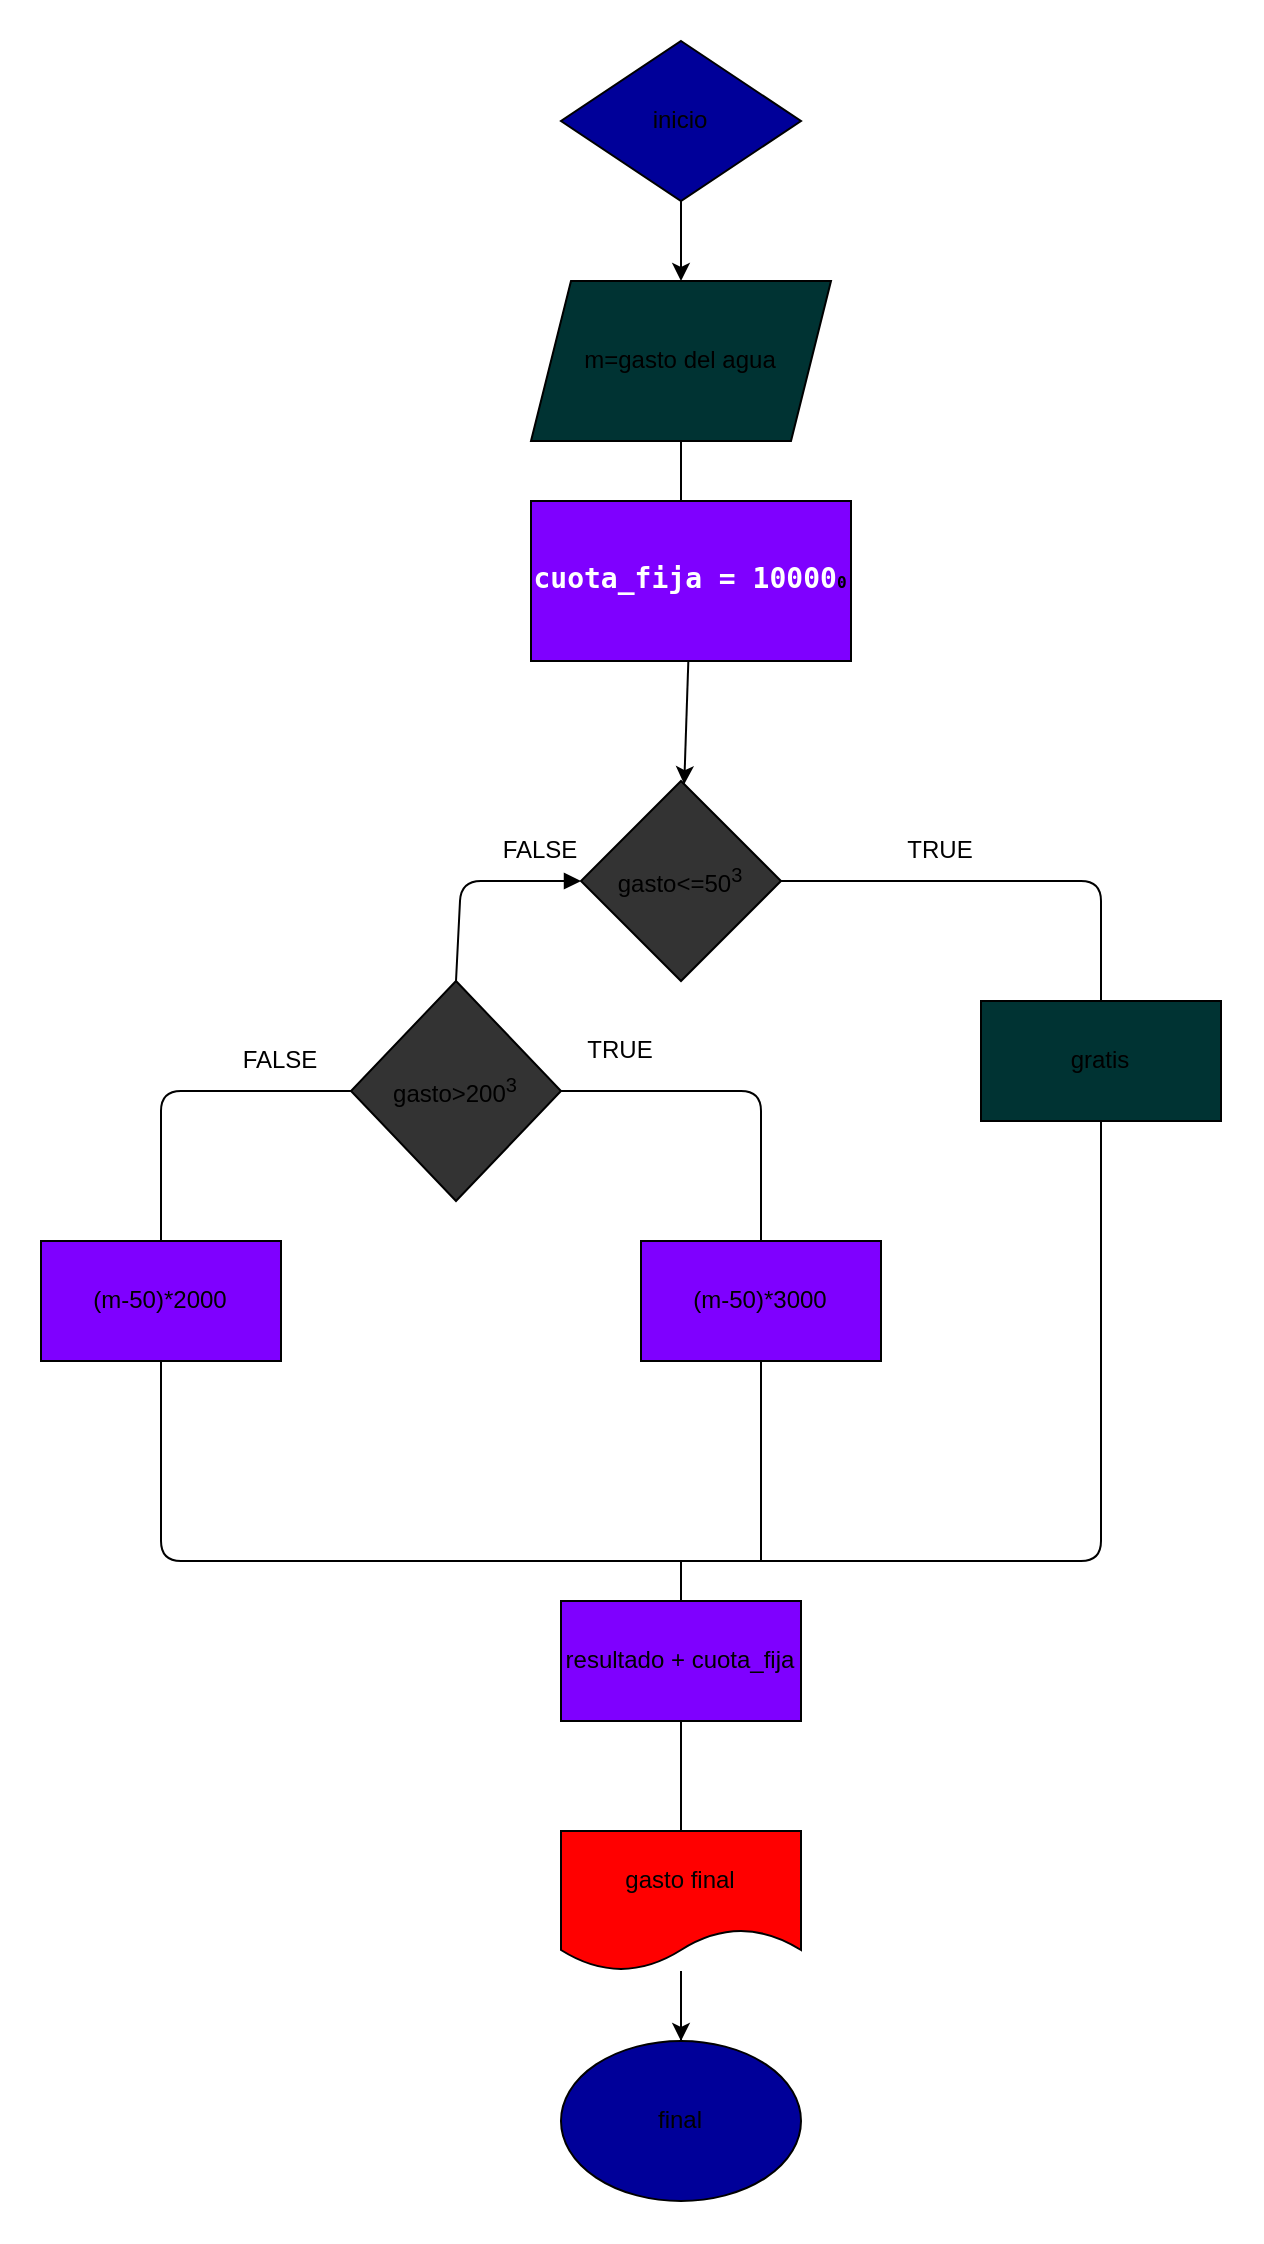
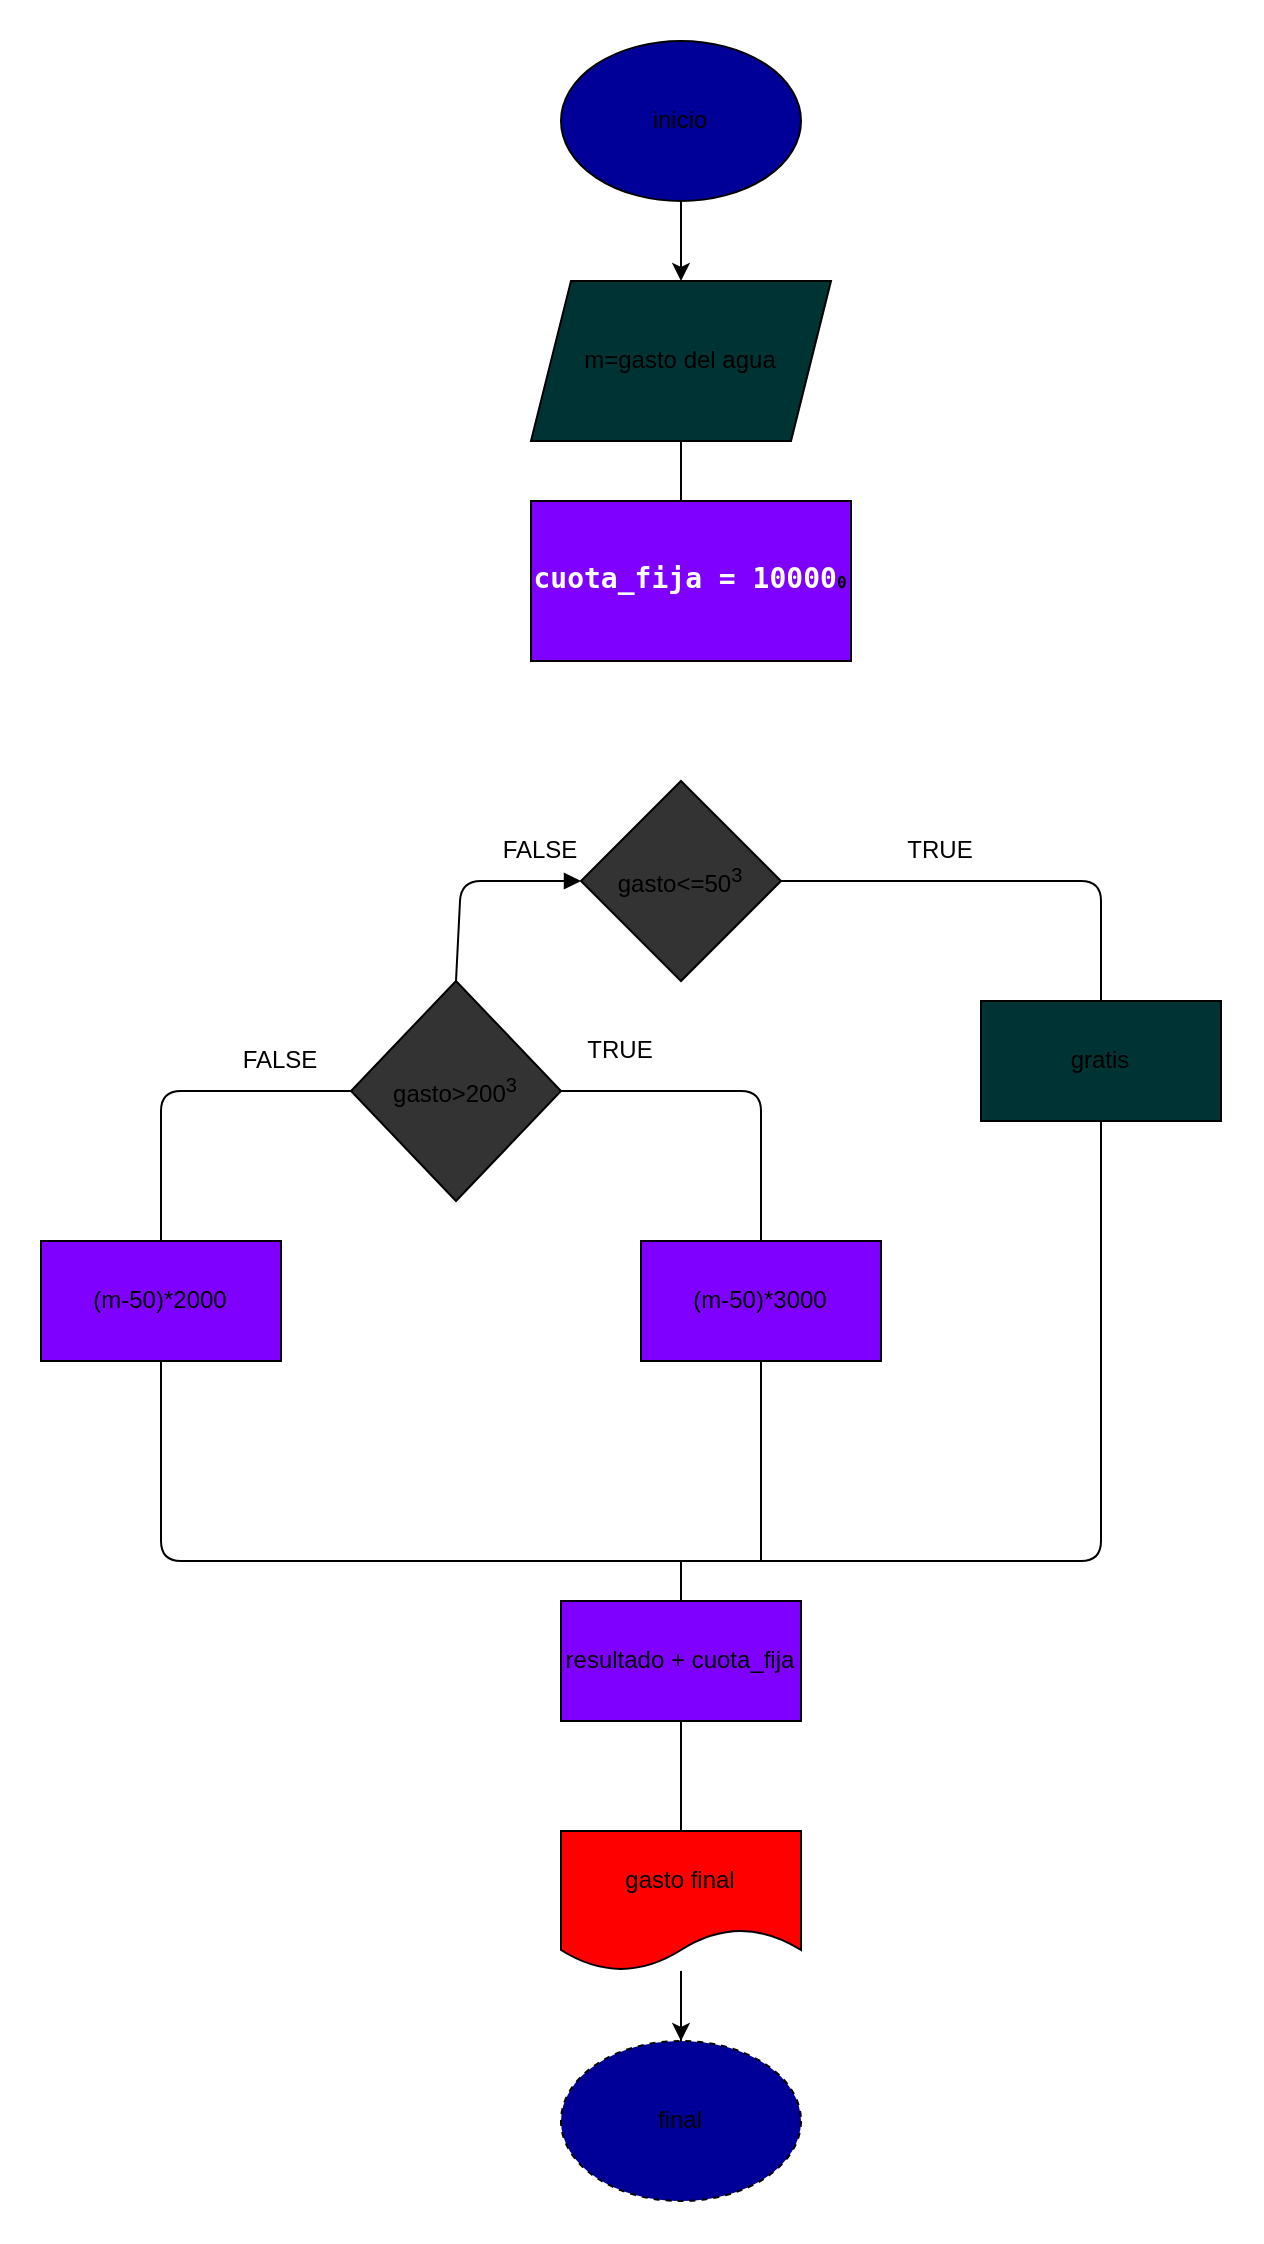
- <mxCell id="3" value="inicio" style="rhombus;whiteSpace=wrap;html=1;fillColor=#000099;" parent="1" vertex="1"><mxGeometry x="280" y="20" width="120" height="80" as="geometry" /></mxCell>
+ <mxCell id="3" value="inicio" style="ellipse;whiteSpace=wrap;html=1;fillColor=#000099;" parent="1" vertex="1"><mxGeometry x="280" y="20" width="120" height="80" as="geometry" /></mxCell>
- <mxCell id="25" value="" style="edgeStyle=none;html=1;fontSize=12;fontColor=#FFFFFF;" parent="1" source="26" target="6" edge="1"><mxGeometry relative="1" as="geometry" /></mxCell>
- <mxCell id="30" value="final" style="ellipse;whiteSpace=wrap;html=1;fillColor=#000099;" parent="1" vertex="1"><mxGeometry x="280" y="1020" width="120" height="80" as="geometry" /></mxCell>
+ <mxCell id="30" value="final" style="ellipse;whiteSpace=wrap;html=1;fillColor=#000099;dashed=1;" parent="1" vertex="1"><mxGeometry x="280" y="1020" width="120" height="80" as="geometry" /></mxCell>
